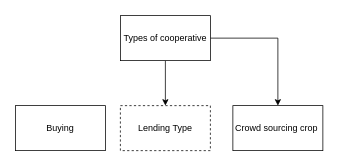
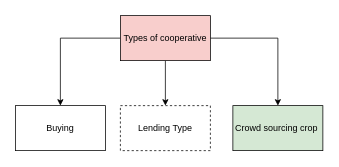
- <mxCell id="5" value="Types of cooperative" style="rounded=0;whiteSpace=wrap;html=1;" vertex="1" parent="1"><mxGeometry x="160" y="20" width="120" height="60" as="geometry" /></mxCell>
+ <mxCell id="5" value="Types of cooperative" style="rounded=0;whiteSpace=wrap;html=1;fillColor=#f8cecc;" vertex="1" parent="1"><mxGeometry x="160" y="20" width="120" height="60" as="geometry" /></mxCell>
+ <mxCell id="3" style="edgeStyle=orthogonalEdgeStyle;rounded=0;orthogonalLoop=1;jettySize=auto;html=1;entryX=0.5;entryY=0;entryDx=0;entryDy=0;" edge="1" parent="1" source="5" target="6"><mxGeometry relative="1" as="geometry" /></mxCell>
- <mxCell id="7" value="Crowd sourcing crop&amp;nbsp;" style="rounded=0;whiteSpace=wrap;html=1;" vertex="1" parent="1"><mxGeometry x="310" y="140" width="120" height="60" as="geometry" /></mxCell>
+ <mxCell id="7" value="Crowd sourcing crop&amp;nbsp;" style="rounded=0;whiteSpace=wrap;html=1;fillColor=#d5e8d4;" vertex="1" parent="1"><mxGeometry x="310" y="140" width="120" height="60" as="geometry" /></mxCell>
